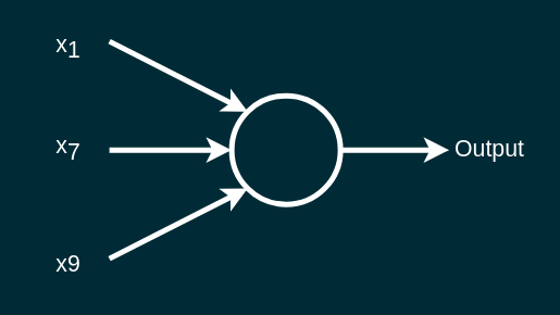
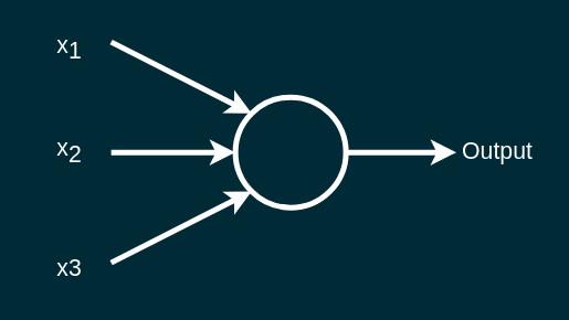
- <mxCell id="7" value="x&lt;sub style=&quot;font-size: 17px;&quot;&gt;7&lt;/sub&gt;" style="text;html=1;align=center;verticalAlign=middle;whiteSpace=wrap;rounded=0;fontColor=#ffffff;fontSize=17;" vertex="1" parent="1"><mxGeometry x="20" y="95" width="60" height="30" as="geometry" /></mxCell>
+ <mxCell id="7" value="x&lt;sub style=&quot;font-size: 17px;&quot;&gt;2&lt;/sub&gt;" style="text;html=1;align=center;verticalAlign=middle;whiteSpace=wrap;rounded=0;fontColor=#ffffff;fontSize=17;" vertex="1" parent="1"><mxGeometry x="20" y="95" width="60" height="30" as="geometry" /></mxCell>
- <mxCell id="8" value="x9" style="text;html=1;align=center;verticalAlign=middle;whiteSpace=wrap;rounded=0;fontColor=#ffffff;fontSize=17;" vertex="1" parent="1"><mxGeometry x="20" y="180" width="60" height="30" as="geometry" /></mxCell>
+ <mxCell id="8" value="x3" style="text;html=1;align=center;verticalAlign=middle;whiteSpace=wrap;rounded=0;fontColor=#ffffff;fontSize=17;" vertex="1" parent="1"><mxGeometry x="20" y="180" width="60" height="30" as="geometry" /></mxCell>
